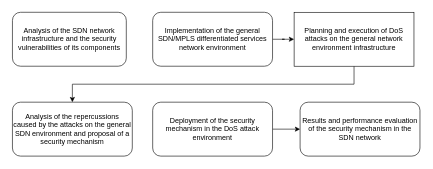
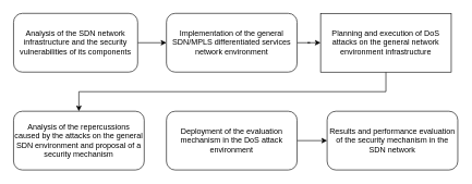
+ <mxCell id="2" value="" style="edgeStyle=orthogonalEdgeStyle;rounded=0;orthogonalLoop=1;jettySize=auto;html=1;" parent="1" source="3" target="5" edge="1"><mxGeometry relative="1" as="geometry" /></mxCell>
- <mxCell id="10" value="Deployment of the security mechanism in the DoS attack environment" style="rounded=1;whiteSpace=wrap;html=1;" parent="1" vertex="1"><mxGeometry x="254" y="170" width="200" height="90" as="geometry" /></mxCell>
+ <mxCell id="10" value="Deployment of the evaluation mechanism in the DoS attack environment" style="rounded=1;whiteSpace=wrap;html=1;" parent="1" vertex="1"><mxGeometry x="254" y="170" width="200" height="90" as="geometry" /></mxCell>
